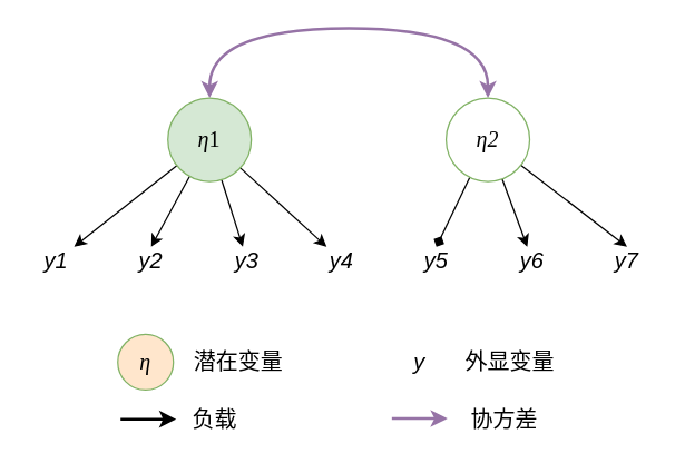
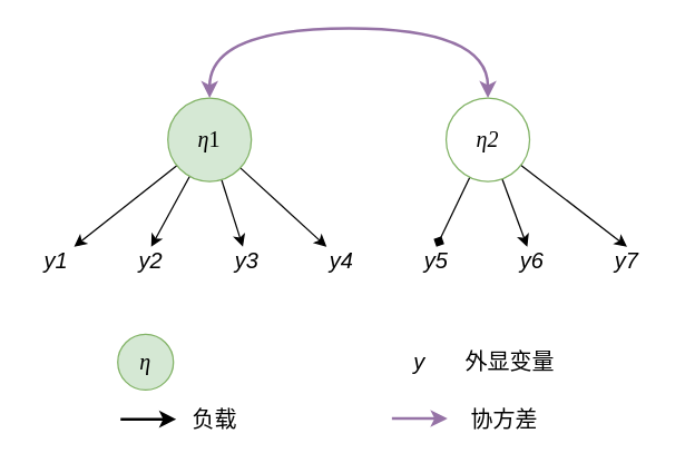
- <mxCell id="19" value="&lt;div style=&quot;font-size: 16px&quot;&gt;&lt;span style=&quot;font-size: 16px ; font-family: &amp;#34;cmmi10&amp;#34; ; font-style: italic&quot;&gt;η&lt;/span&gt;&lt;/div&gt;" style="ellipse;whiteSpace=wrap;html=1;aspect=fixed;fillColor=#ffe6cc;strokeColor=#82b366;fontSize=16;" parent="1" vertex="1"><mxGeometry x="84" y="240" width="40" height="40" as="geometry" /></mxCell>
+ <mxCell id="19" value="&lt;div style=&quot;font-size: 16px&quot;&gt;&lt;span style=&quot;font-size: 16px ; font-family: &amp;#34;cmmi10&amp;#34; ; font-style: italic&quot;&gt;η&lt;/span&gt;&lt;/div&gt;" style="ellipse;whiteSpace=wrap;html=1;aspect=fixed;fillColor=#d5e8d4;strokeColor=#82b366;fontSize=16;" parent="1" vertex="1"><mxGeometry x="84" y="240" width="40" height="40" as="geometry" /></mxCell>
- <mxCell id="20" value="潜在变量" style="text;html=1;strokeColor=none;fillColor=none;align=center;verticalAlign=middle;whiteSpace=wrap;rounded=0;fontSize=16;" parent="1" vertex="1"><mxGeometry x="136" y="250" width="70" height="20" as="geometry" /></mxCell>
